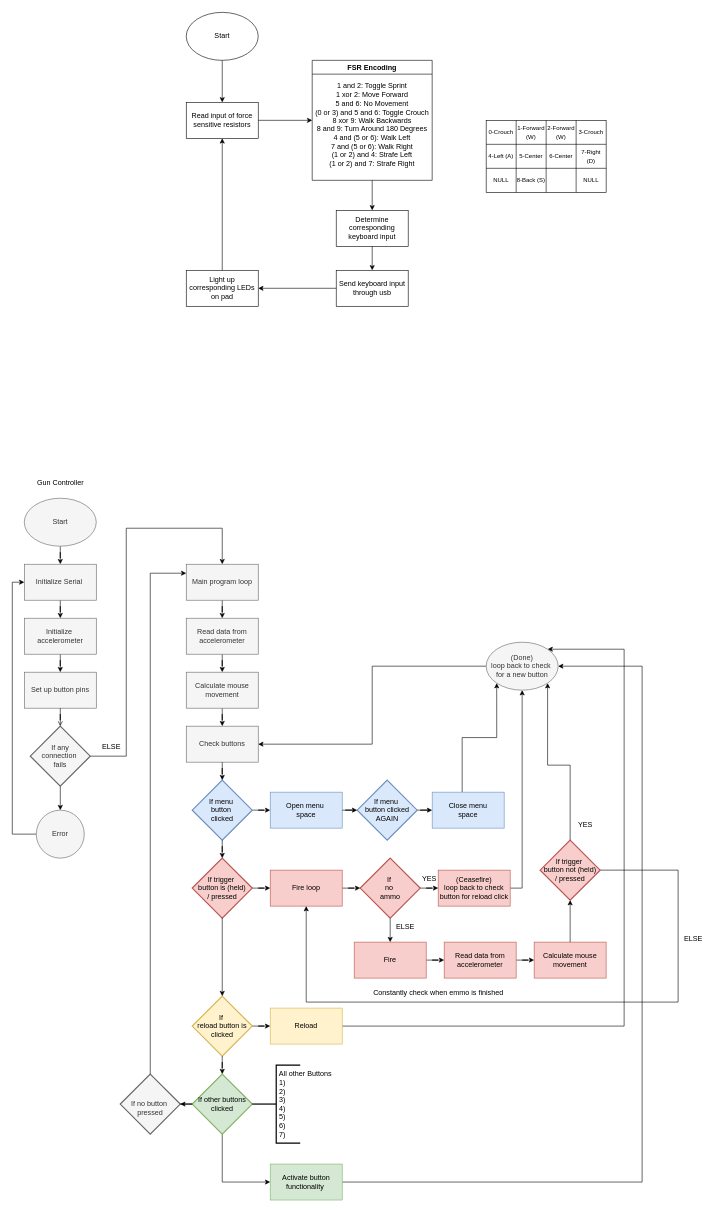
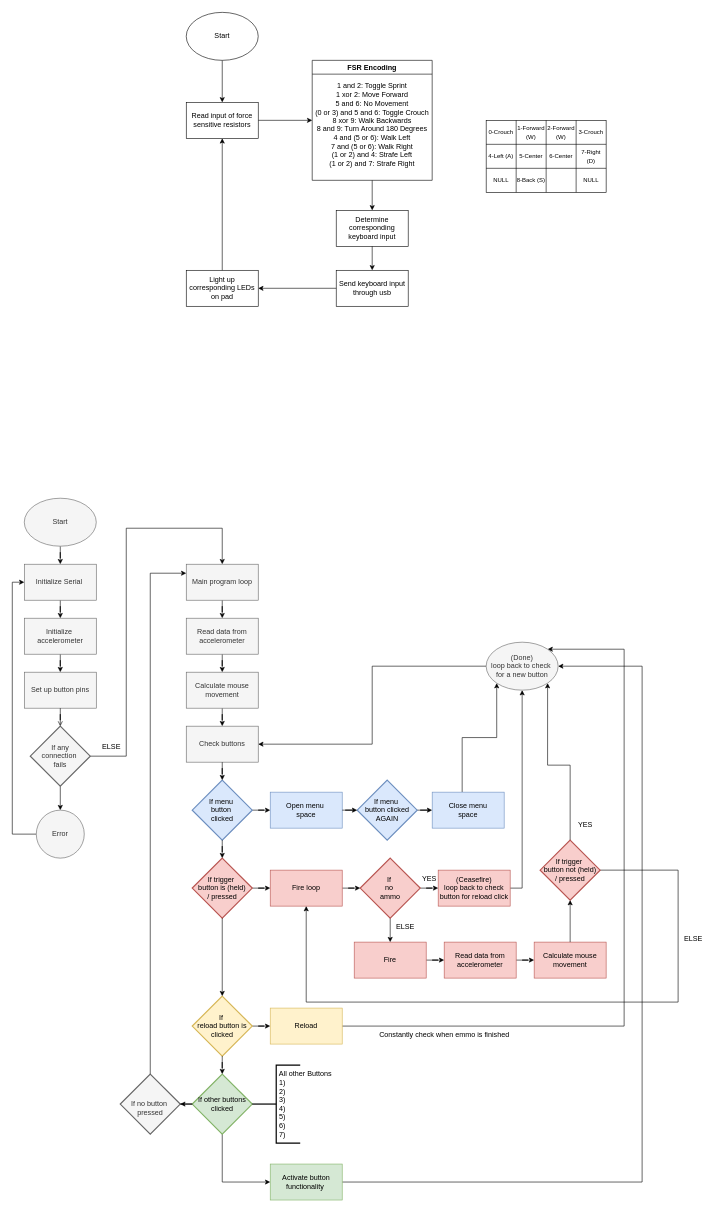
- <mxCell id="36" value="Gun Controller" style="text;html=1;align=center;verticalAlign=middle;resizable=0;points=[];autosize=1;strokeColor=none;fillColor=none;" parent="1" vertex="1"><mxGeometry x="50" y="790" width="100" height="30" as="geometry" /></mxCell>
- <mxCell id="79" value="Constantly check when emmo is finished" style="text;html=1;align=center;verticalAlign=middle;resizable=0;points=[];autosize=1;strokeColor=none;fillColor=none;" parent="1" vertex="1"><mxGeometry x="610" y="1640" width="240" height="30" as="geometry" /></mxCell>
+ <mxCell id="79" value="Constantly check when emmo is finished" style="text;html=1;align=center;verticalAlign=middle;resizable=0;points=[];autosize=1;strokeColor=none;fillColor=none;" parent="1" vertex="1"><mxGeometry x="620" y="1710" width="240" height="30" as="geometry" /></mxCell>
